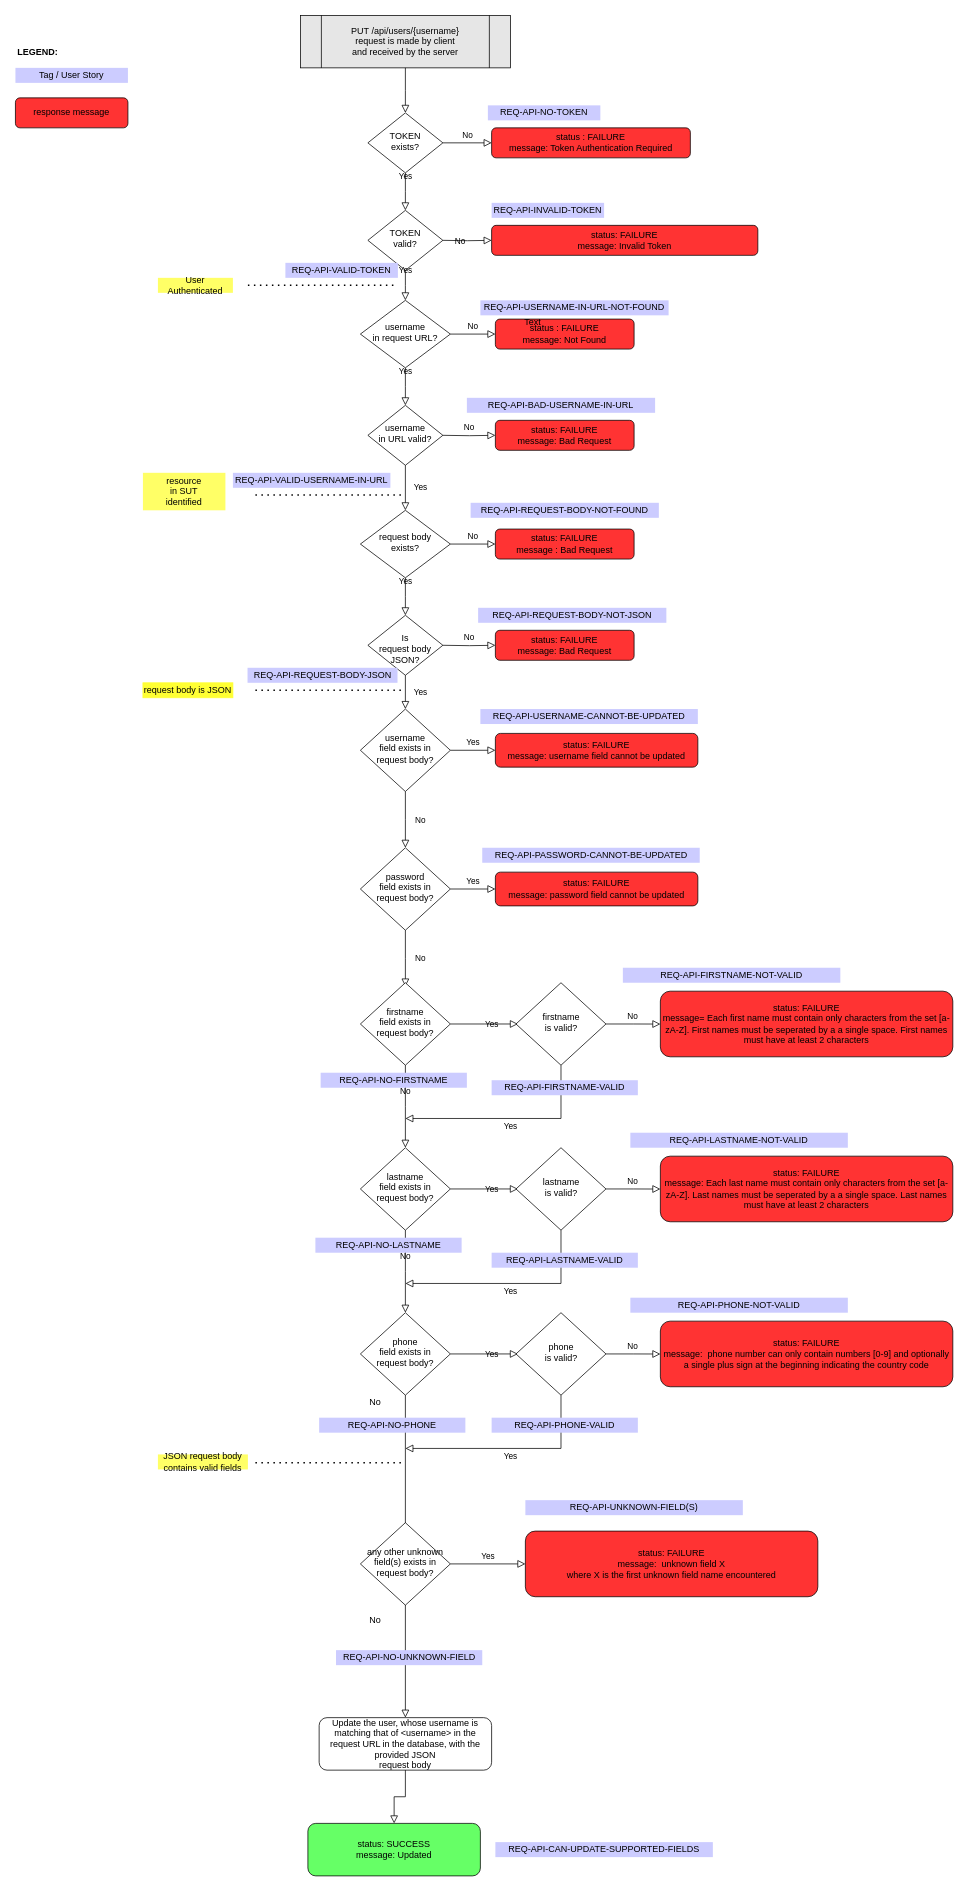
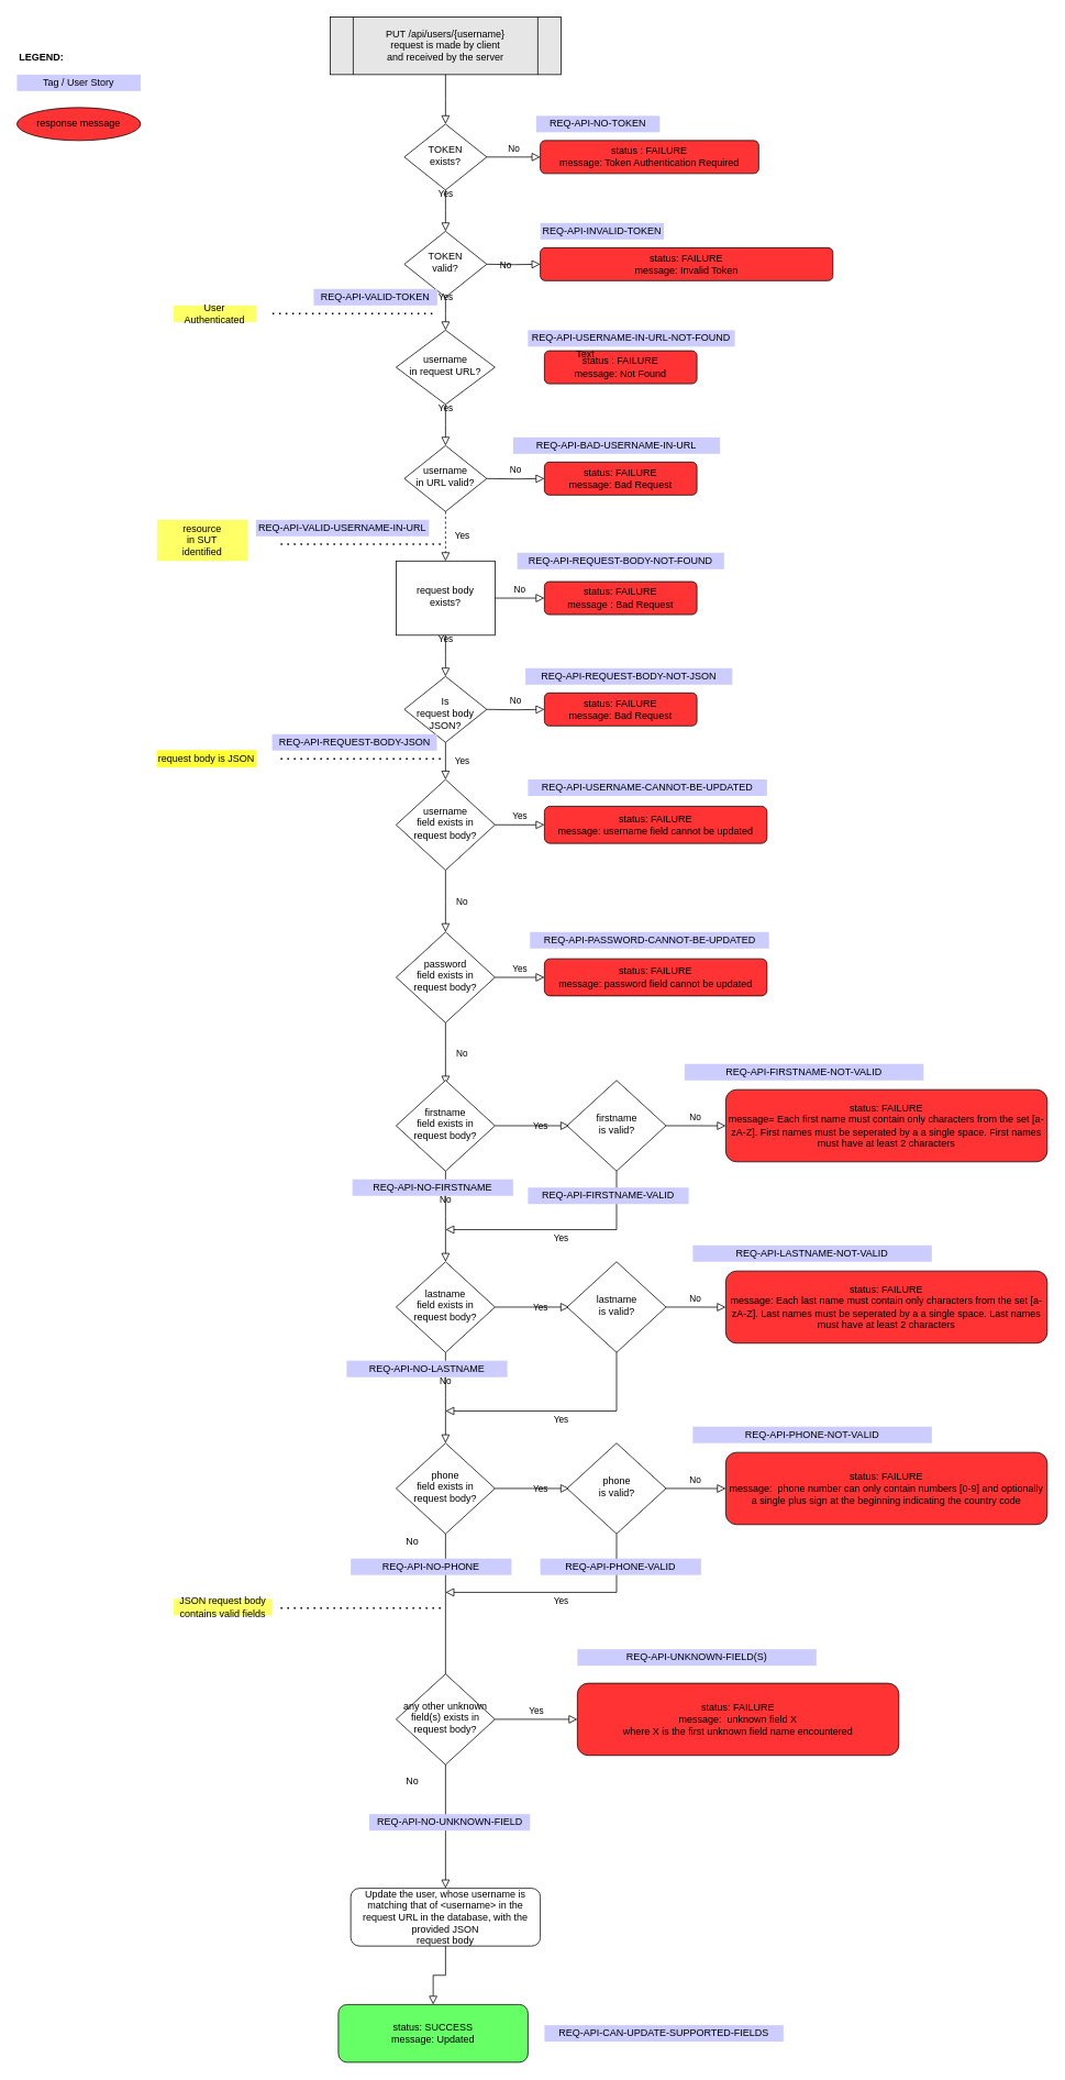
- <mxCell id="90" value="response message" style="rounded=1;whiteSpace=wrap;html=1;fontSize=12;glass=0;strokeWidth=1;shadow=0;fillColor=#FF3333;" vertex="1" parent="1"><mxGeometry x="20" y="130" width="150" height="40" as="geometry" /></mxCell>
+ <mxCell id="90" value="response message" style="ellipse;whiteSpace=wrap;html=1;fontSize=12;glass=0;strokeWidth=1;shadow=0;fillColor=#FF3333;" vertex="1" parent="1"><mxGeometry x="20" y="130" width="150" height="40" as="geometry" /></mxCell>
- <mxCell id="20" value="No" style="edgeStyle=orthogonalEdgeStyle;rounded=0;html=1;jettySize=auto;orthogonalLoop=1;fontSize=11;endArrow=block;endFill=0;endSize=8;strokeWidth=1;shadow=0;labelBackgroundColor=none;exitX=1;exitY=0.5;exitDx=0;exitDy=0;entryX=0;entryY=0.5;entryDx=0;entryDy=0;" edge="1" parent="1" source="18" target="19"><mxGeometry y="10" relative="1" as="geometry"><mxPoint as="offset" /><mxPoint x="600" y="730" as="sourcePoint" /><mxPoint x="650" y="730" as="targetPoint" /></mxGeometry></mxCell>
- <mxCell id="30" value="Yes" style="rounded=0;html=1;jettySize=auto;orthogonalLoop=1;fontSize=11;endArrow=block;endFill=0;endSize=8;strokeWidth=1;shadow=0;labelBackgroundColor=none;edgeStyle=orthogonalEdgeStyle;exitX=0.5;exitY=1;exitDx=0;exitDy=0;entryX=0.5;entryY=0;entryDx=0;entryDy=0;" edge="1" parent="1" source="15" target="26"><mxGeometry y="20" relative="1" as="geometry"><mxPoint as="offset" /><mxPoint x="550" y="500" as="sourcePoint" /><mxPoint x="550" y="550" as="targetPoint" /></mxGeometry></mxCell>
+ <mxCell id="30" value="Yes" style="rounded=0;html=1;jettySize=auto;orthogonalLoop=1;fontSize=11;endArrow=block;endFill=0;endSize=8;strokeWidth=1;shadow=0;labelBackgroundColor=none;edgeStyle=orthogonalEdgeStyle;exitX=0.5;exitY=1;exitDx=0;exitDy=0;entryX=0.5;entryY=0;entryDx=0;entryDy=0;dashed=1;" edge="1" parent="1" source="15" target="26"><mxGeometry y="20" relative="1" as="geometry"><mxPoint as="offset" /><mxPoint x="550" y="500" as="sourcePoint" /><mxPoint x="550" y="550" as="targetPoint" /></mxGeometry></mxCell>
- <mxCell id="26" value="request body&lt;br&gt;exists?" style="rhombus;whiteSpace=wrap;html=1;shadow=0;fontFamily=Helvetica;fontSize=12;align=center;strokeWidth=1;spacing=6;spacingTop=-4;" vertex="1" parent="1"><mxGeometry x="480" y="680" width="120" height="90" as="geometry" /></mxCell>
+ <mxCell id="26" value="request body&lt;br&gt;exists?" style="whiteSpace=wrap;html=1;shadow=0;fontFamily=Helvetica;fontSize=12;align=center;strokeWidth=1;spacing=6;spacingTop=-4;rounded=0;" vertex="1" parent="1"><mxGeometry x="480" y="680" width="120" height="90" as="geometry" /></mxCell>
- <mxCell id="77" value="REQ-API-FIRSTNAME-VALID" style="text;html=1;strokeColor=none;fillColor=#CCCCFF;align=center;verticalAlign=middle;whiteSpace=wrap;rounded=0;" vertex="1" parent="1"><mxGeometry x="655" y="1440" width="195" height="20" as="geometry" /></mxCell>
+ <mxCell id="77" value="REQ-API-FIRSTNAME-VALID" style="text;html=1;strokeColor=none;fillColor=#CCCCFF;align=center;verticalAlign=middle;whiteSpace=wrap;rounded=0;" vertex="1" parent="1"><mxGeometry x="640" y="1440" width="195" height="20" as="geometry" /></mxCell>
- <mxCell id="80" value="REQ-API-LASTNAME-VALID" style="text;html=1;strokeColor=none;fillColor=#CCCCFF;align=center;verticalAlign=middle;whiteSpace=wrap;rounded=0;" vertex="1" parent="1"><mxGeometry x="655" y="1670" width="195" height="20" as="geometry" /></mxCell>
